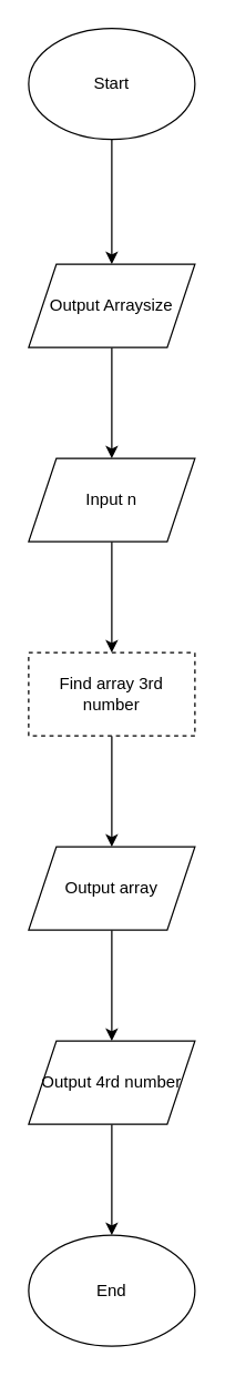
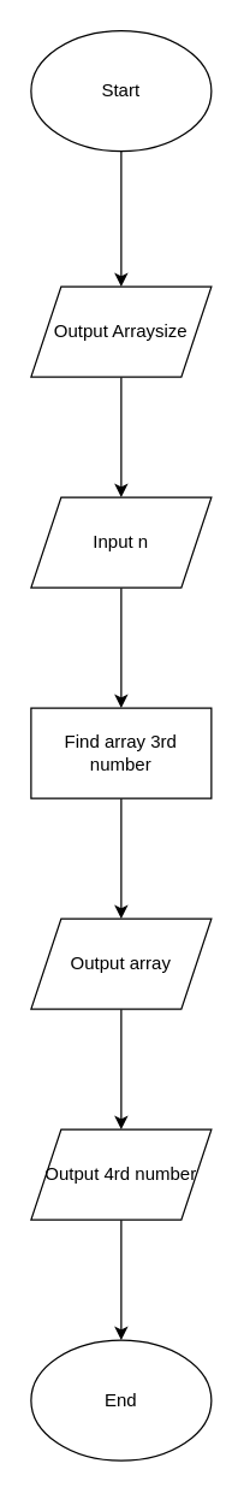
- <mxCell id="9" value="Find array 3rd number" style="whiteSpace=wrap;html=1;dashed=1;" vertex="1" parent="1"><mxGeometry x="20" y="470" width="120" height="60" as="geometry" /></mxCell>
+ <mxCell id="9" value="Find array 3rd number" style="whiteSpace=wrap;html=1;" vertex="1" parent="1"><mxGeometry x="20" y="470" width="120" height="60" as="geometry" /></mxCell>
